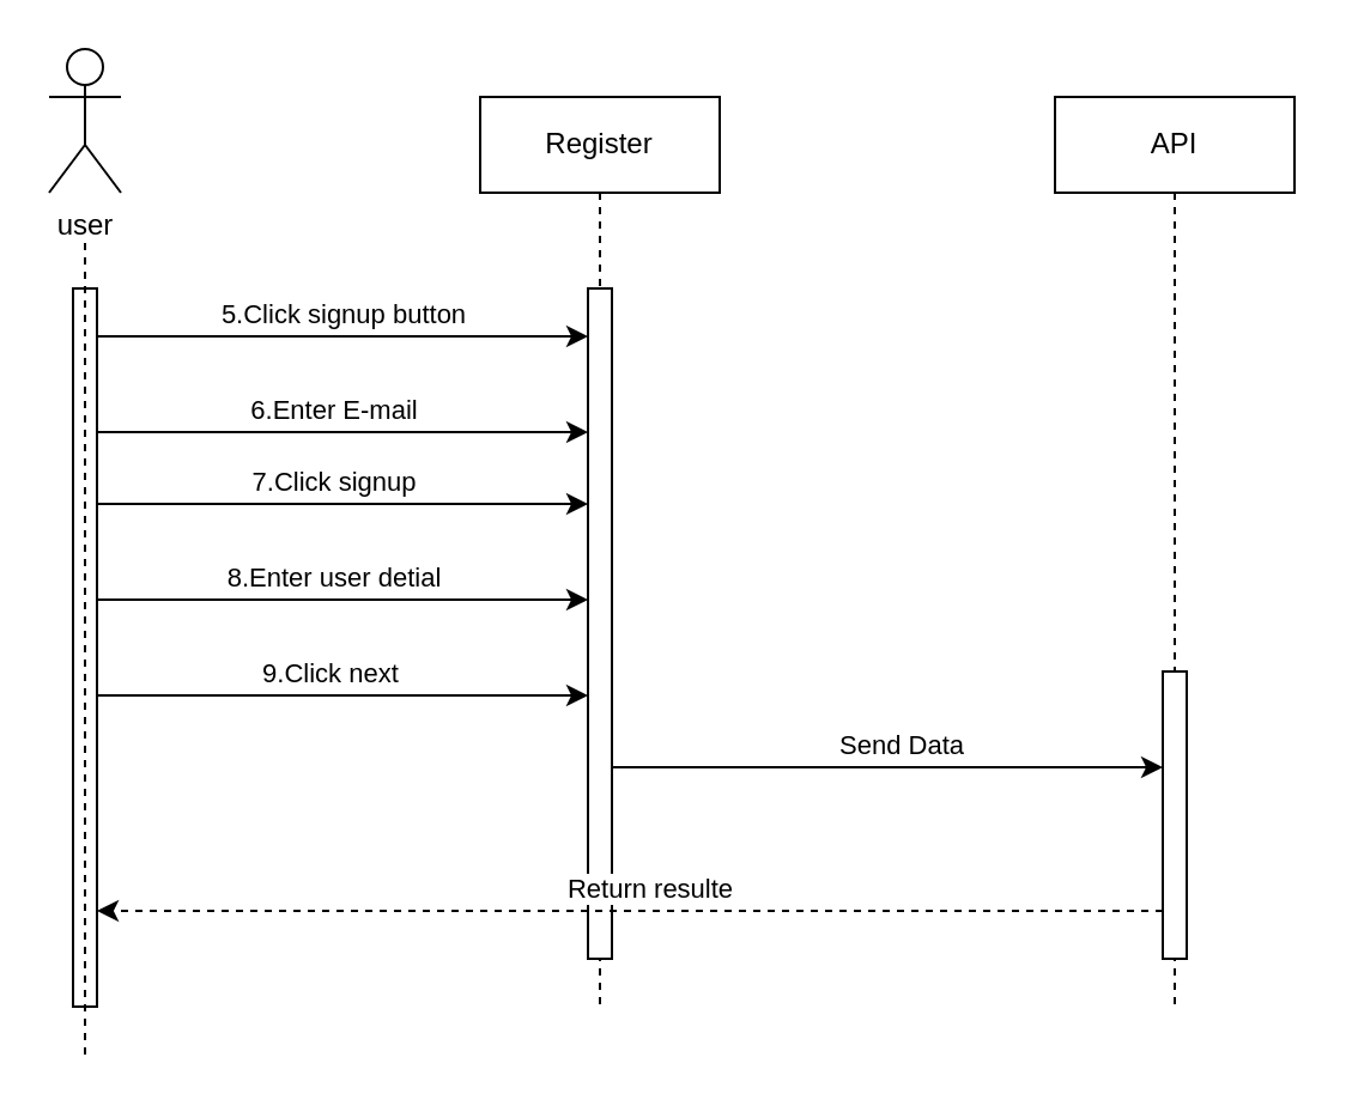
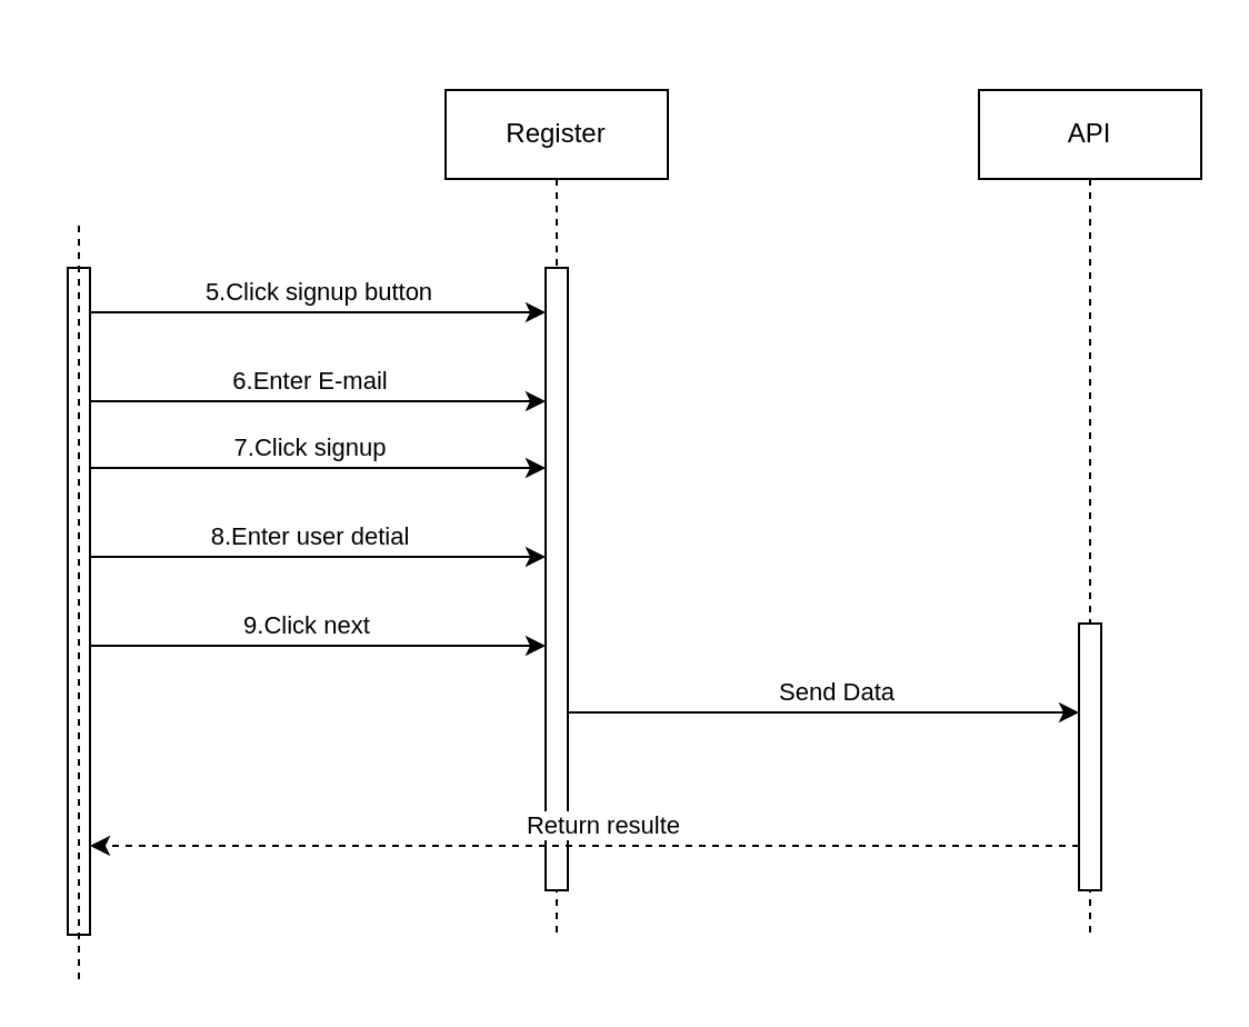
- <mxCell id="2" value="user&lt;br&gt;" style="shape=umlActor;verticalLabelPosition=bottom;verticalAlign=top;html=1;outlineConnect=0;" parent="1" vertex="1"><mxGeometry x="20" y="20" width="30" height="60" as="geometry" /></mxCell>
